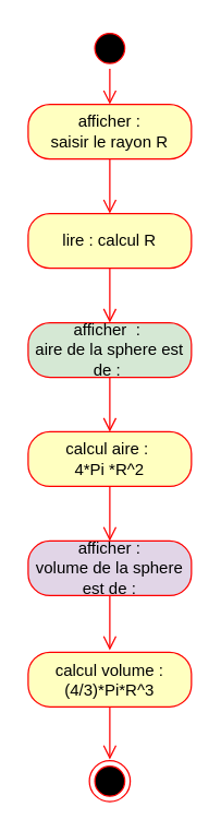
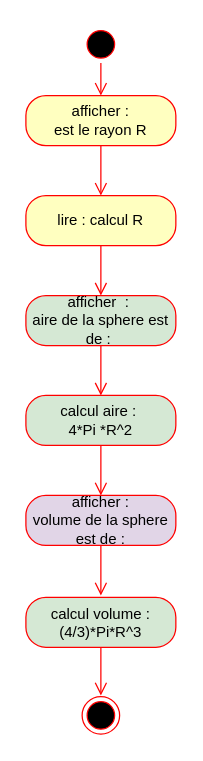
- <mxCell id="4" value="afficher : &lt;br&gt;saisir le rayon R" style="rounded=1;whiteSpace=wrap;html=1;arcSize=40;fontColor=#000000;fillColor=#ffffc0;strokeColor=#ff0000;" vertex="1" parent="1"><mxGeometry x="20" y="76" width="120" height="40" as="geometry" /></mxCell>
+ <mxCell id="4" value="afficher : &lt;br&gt;est le rayon R" style="rounded=1;whiteSpace=wrap;html=1;arcSize=40;fontColor=#000000;fillColor=#ffffc0;strokeColor=#ff0000;" vertex="1" parent="1"><mxGeometry x="20" y="76" width="120" height="40" as="geometry" /></mxCell>
- <mxCell id="10" value="calcul aire :&amp;nbsp;&lt;br&gt;4*Pi *R^2" style="rounded=1;whiteSpace=wrap;html=1;arcSize=40;fontColor=#000000;fillColor=#ffffc0;strokeColor=#ff0000;" vertex="1" parent="1"><mxGeometry x="20" y="316" width="120" height="40" as="geometry" /></mxCell>
+ <mxCell id="10" value="calcul aire :&amp;nbsp;&lt;br&gt;4*Pi *R^2" style="rounded=1;whiteSpace=wrap;html=1;arcSize=40;fontColor=#000000;fillColor=#d5e8d4;strokeColor=#ff0000;" vertex="1" parent="1"><mxGeometry x="20" y="316" width="120" height="40" as="geometry" /></mxCell>
- <mxCell id="14" value="calcul volume :&lt;br&gt;(4/3)*Pi*R^3" style="rounded=1;whiteSpace=wrap;html=1;arcSize=40;fontColor=#000000;fillColor=#ffffc0;strokeColor=#ff0000;" vertex="1" parent="1"><mxGeometry x="20" y="477.5" width="120" height="40" as="geometry" /></mxCell>
+ <mxCell id="14" value="calcul volume :&lt;br&gt;(4/3)*Pi*R^3" style="rounded=1;whiteSpace=wrap;html=1;arcSize=40;fontColor=#000000;fillColor=#d5e8d4;strokeColor=#ff0000;" vertex="1" parent="1"><mxGeometry x="20" y="477.5" width="120" height="40" as="geometry" /></mxCell>
